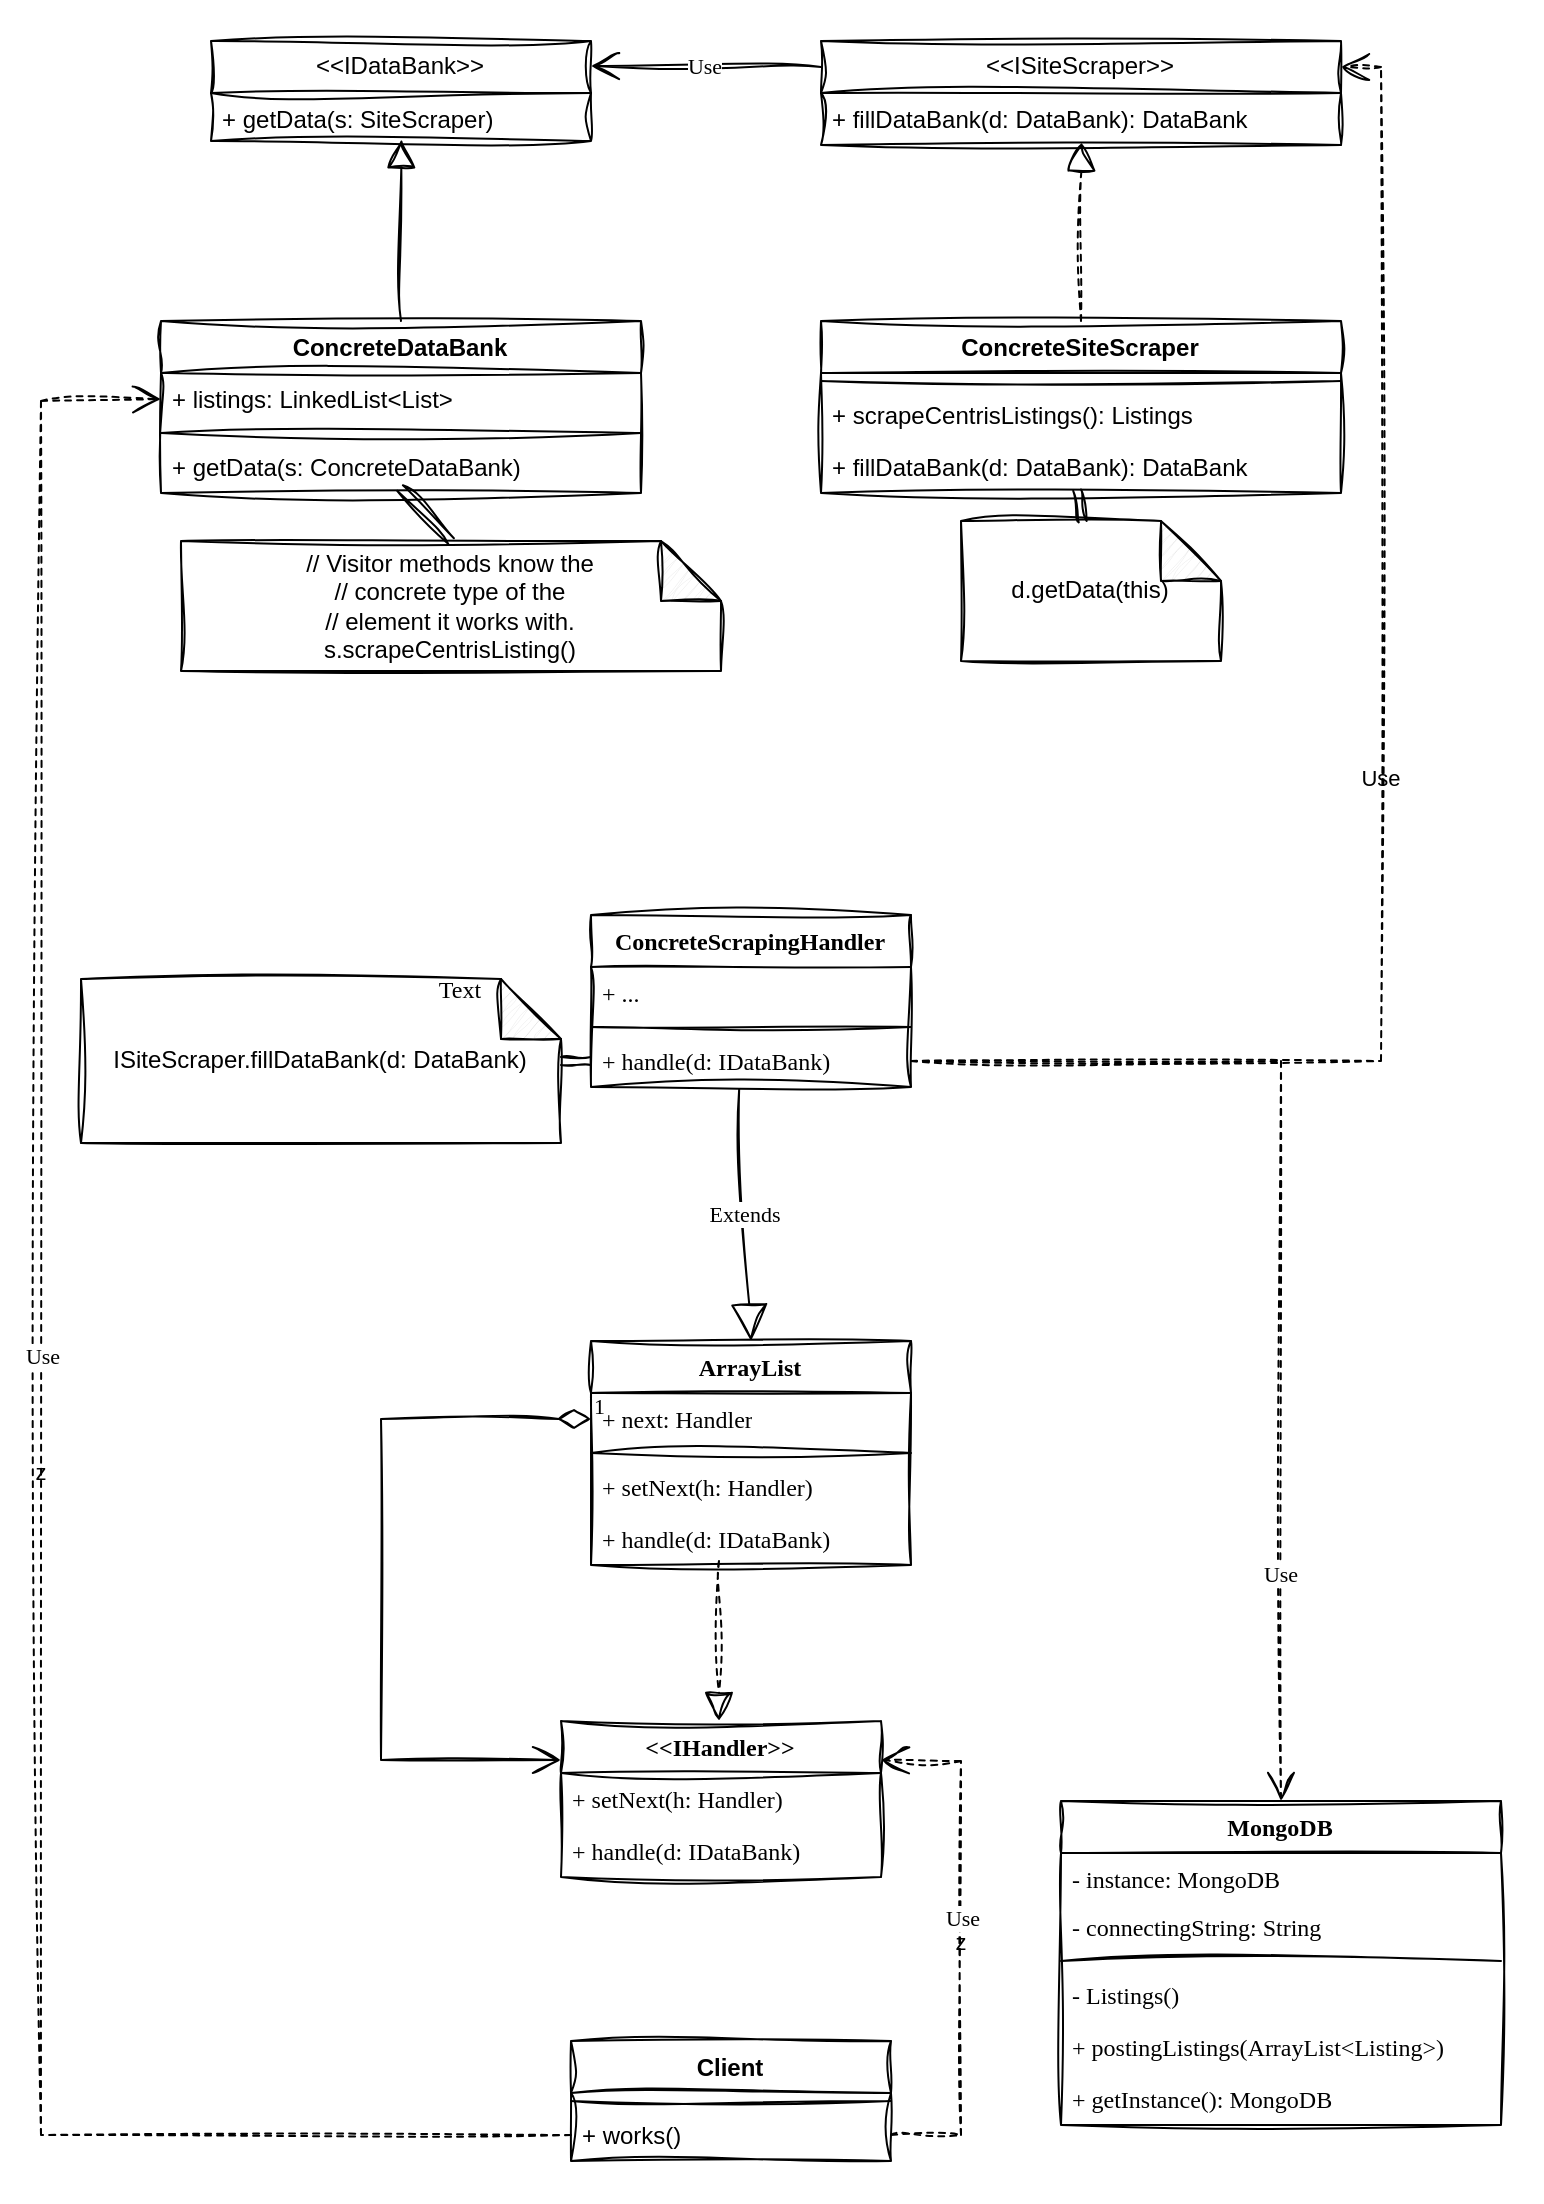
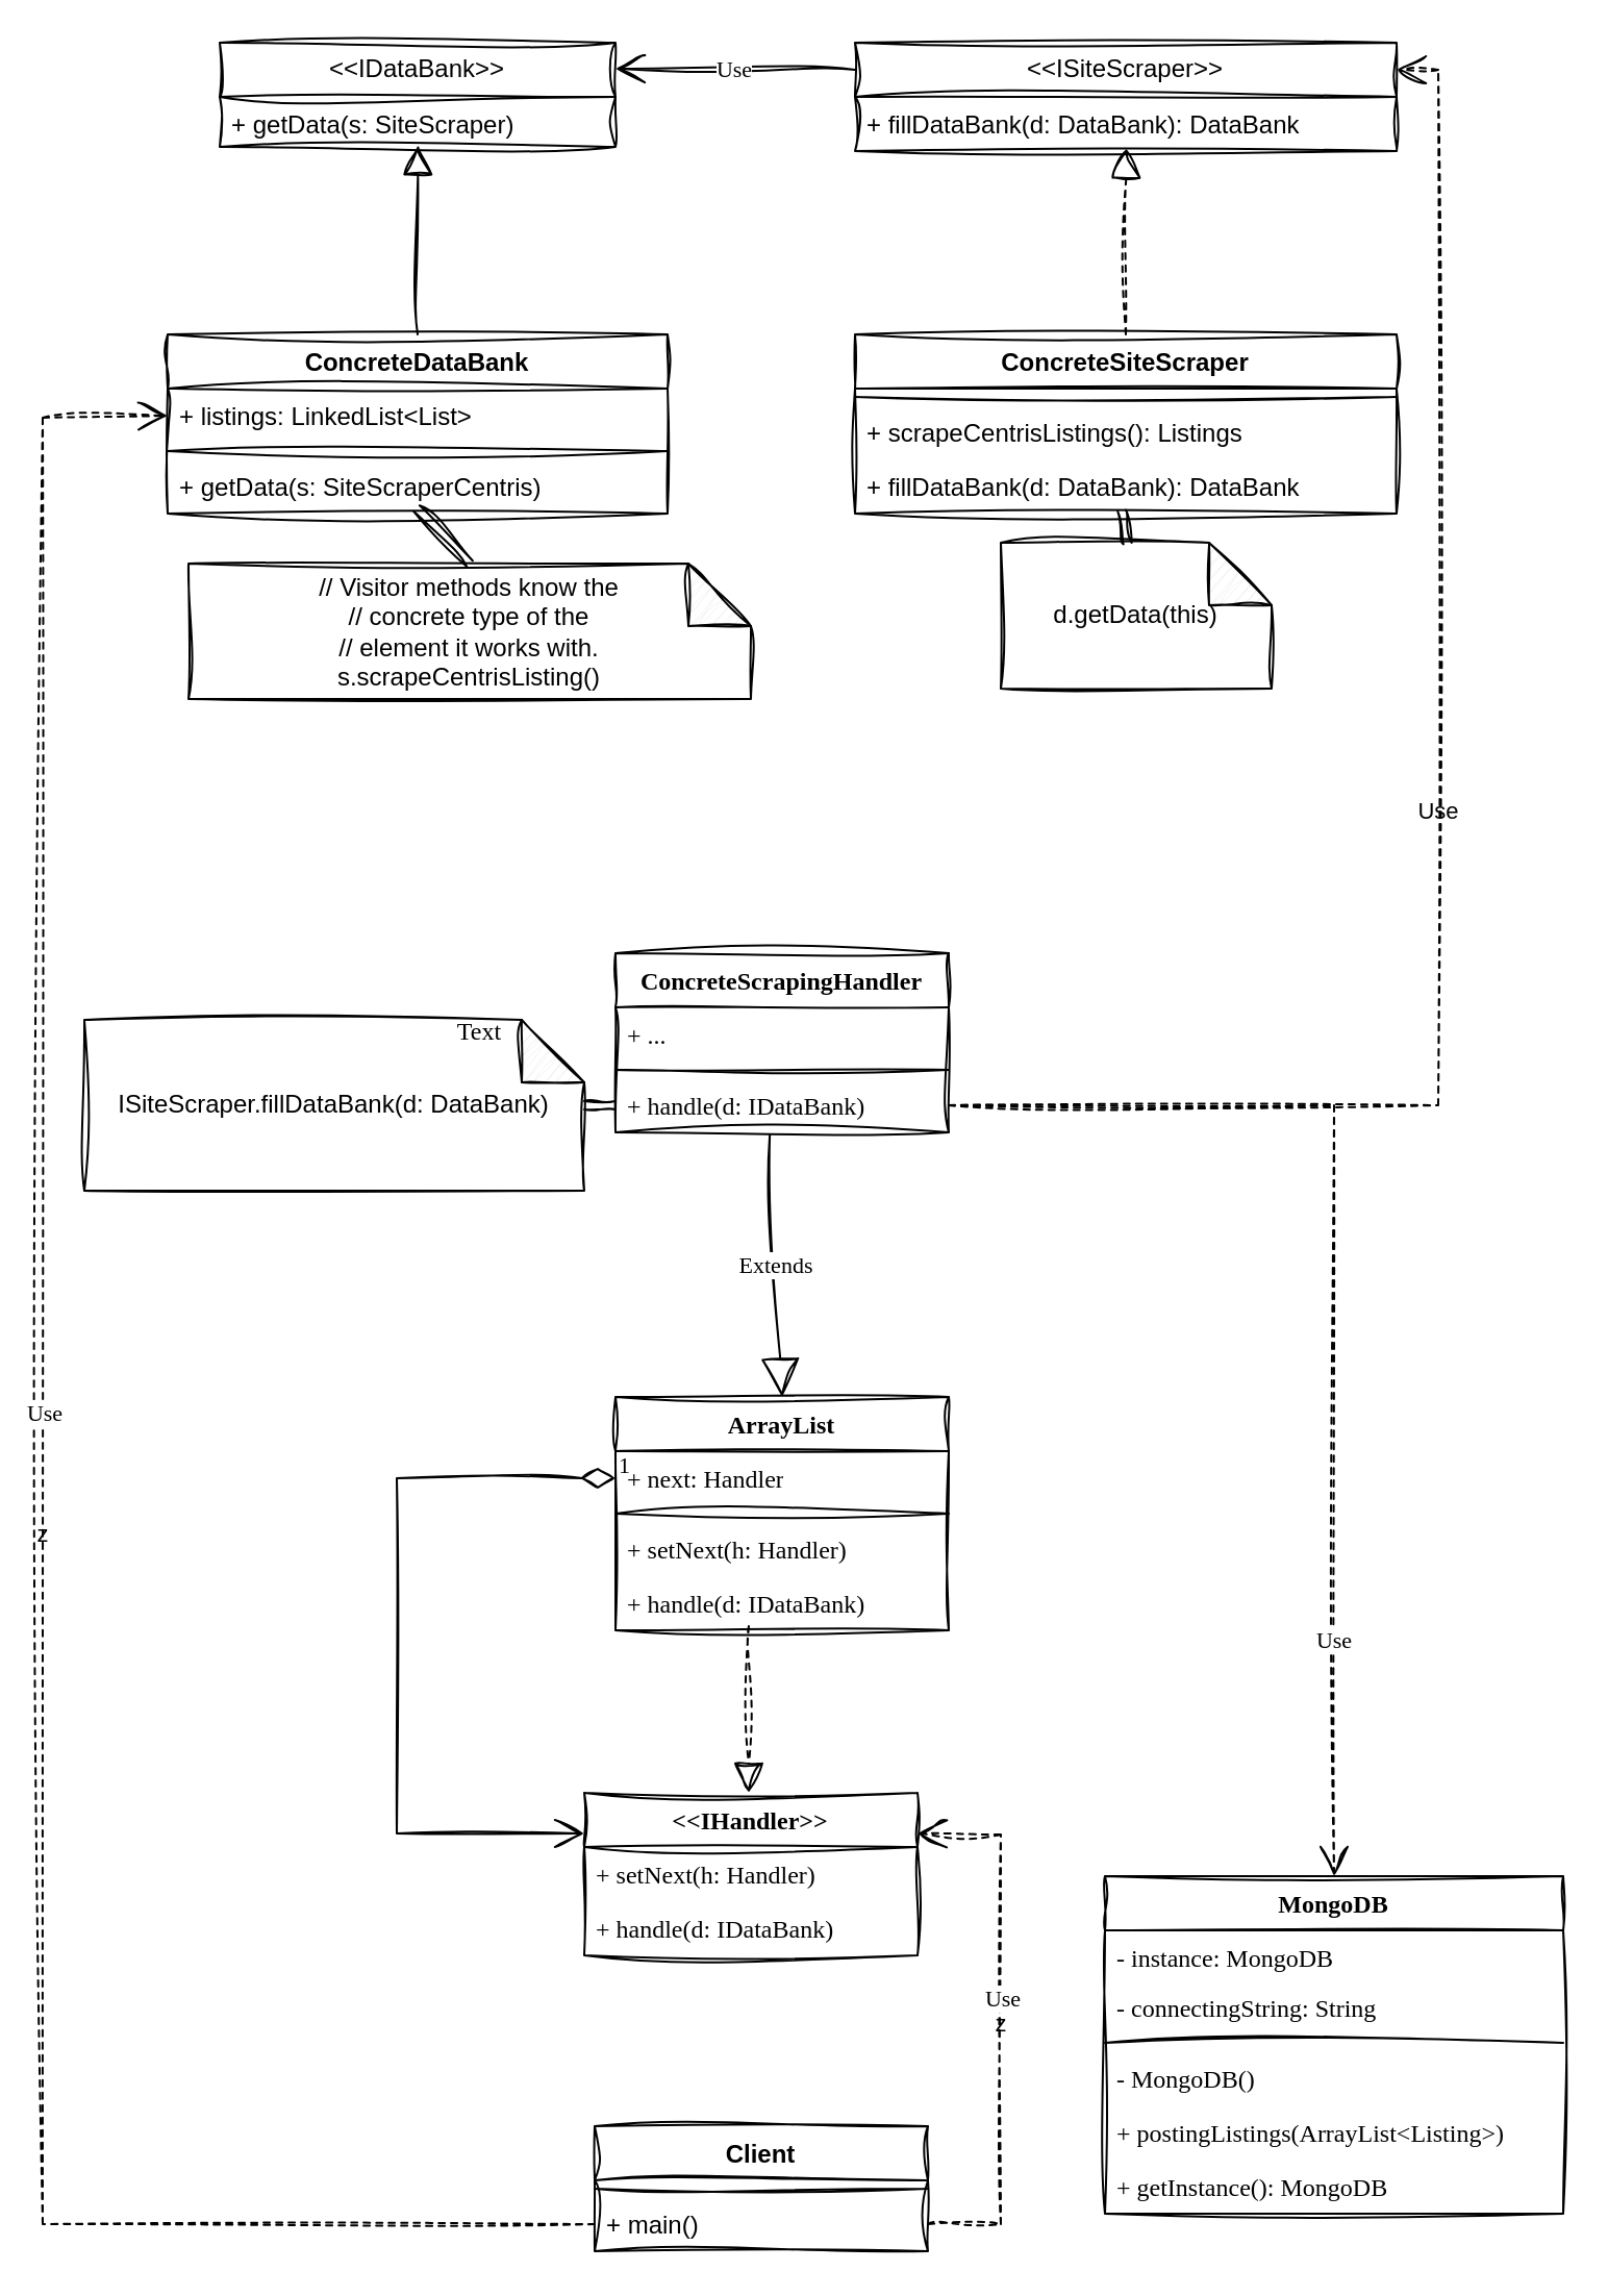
- <mxCell id="5" value="+ getData(s: ConcreteDataBank)" style="text;strokeColor=none;fillColor=none;align=left;verticalAlign=top;spacingLeft=4;spacingRight=4;overflow=hidden;rotatable=0;points=[[0,0.5],[1,0.5]];portConstraint=eastwest;whiteSpace=wrap;html=1;labelBackgroundColor=none;sketch=1;curveFitting=1;jiggle=2;" parent="2" vertex="1"><mxGeometry y="60" width="240" height="26" as="geometry" /></mxCell>
+ <mxCell id="5" value="+ getData(s: SiteScraperCentris)" style="text;strokeColor=none;fillColor=none;align=left;verticalAlign=top;spacingLeft=4;spacingRight=4;overflow=hidden;rotatable=0;points=[[0,0.5],[1,0.5]];portConstraint=eastwest;whiteSpace=wrap;html=1;labelBackgroundColor=none;sketch=1;curveFitting=1;jiggle=2;" parent="2" vertex="1"><mxGeometry y="60" width="240" height="26" as="geometry" /></mxCell>
- <mxCell id="51" value="- Listings()" style="text;strokeColor=none;fillColor=none;align=left;verticalAlign=top;spacingLeft=4;spacingRight=4;overflow=hidden;rotatable=0;points=[[0,0.5],[1,0.5]];portConstraint=eastwest;whiteSpace=wrap;html=1;fontFamily=Architects Daughter;fontSource=https%3A%2F%2Ffonts.googleapis.com%2Fcss%3Ffamily%3DArchitects%2BDaughter;" parent="47" vertex="1"><mxGeometry y="84" width="220" height="26" as="geometry" /></mxCell>
+ <mxCell id="51" value="- MongoDB()" style="text;strokeColor=none;fillColor=none;align=left;verticalAlign=top;spacingLeft=4;spacingRight=4;overflow=hidden;rotatable=0;points=[[0,0.5],[1,0.5]];portConstraint=eastwest;whiteSpace=wrap;html=1;fontFamily=Architects Daughter;fontSource=https%3A%2F%2Ffonts.googleapis.com%2Fcss%3Ffamily%3DArchitects%2BDaughter;" parent="47" vertex="1"><mxGeometry y="84" width="220" height="26" as="geometry" /></mxCell>
- <mxCell id="22" value="+ works()" style="text;strokeColor=none;fillColor=none;align=left;verticalAlign=top;spacingLeft=4;spacingRight=4;overflow=hidden;rotatable=0;points=[[0,0.5],[1,0.5]];portConstraint=eastwest;whiteSpace=wrap;html=1;labelBackgroundColor=none;sketch=1;curveFitting=1;jiggle=2;" parent="20" vertex="1"><mxGeometry y="34" width="160" height="26" as="geometry" /></mxCell>
+ <mxCell id="22" value="+ main()" style="text;strokeColor=none;fillColor=none;align=left;verticalAlign=top;spacingLeft=4;spacingRight=4;overflow=hidden;rotatable=0;points=[[0,0.5],[1,0.5]];portConstraint=eastwest;whiteSpace=wrap;html=1;labelBackgroundColor=none;sketch=1;curveFitting=1;jiggle=2;" parent="20" vertex="1"><mxGeometry y="34" width="160" height="26" as="geometry" /></mxCell>
